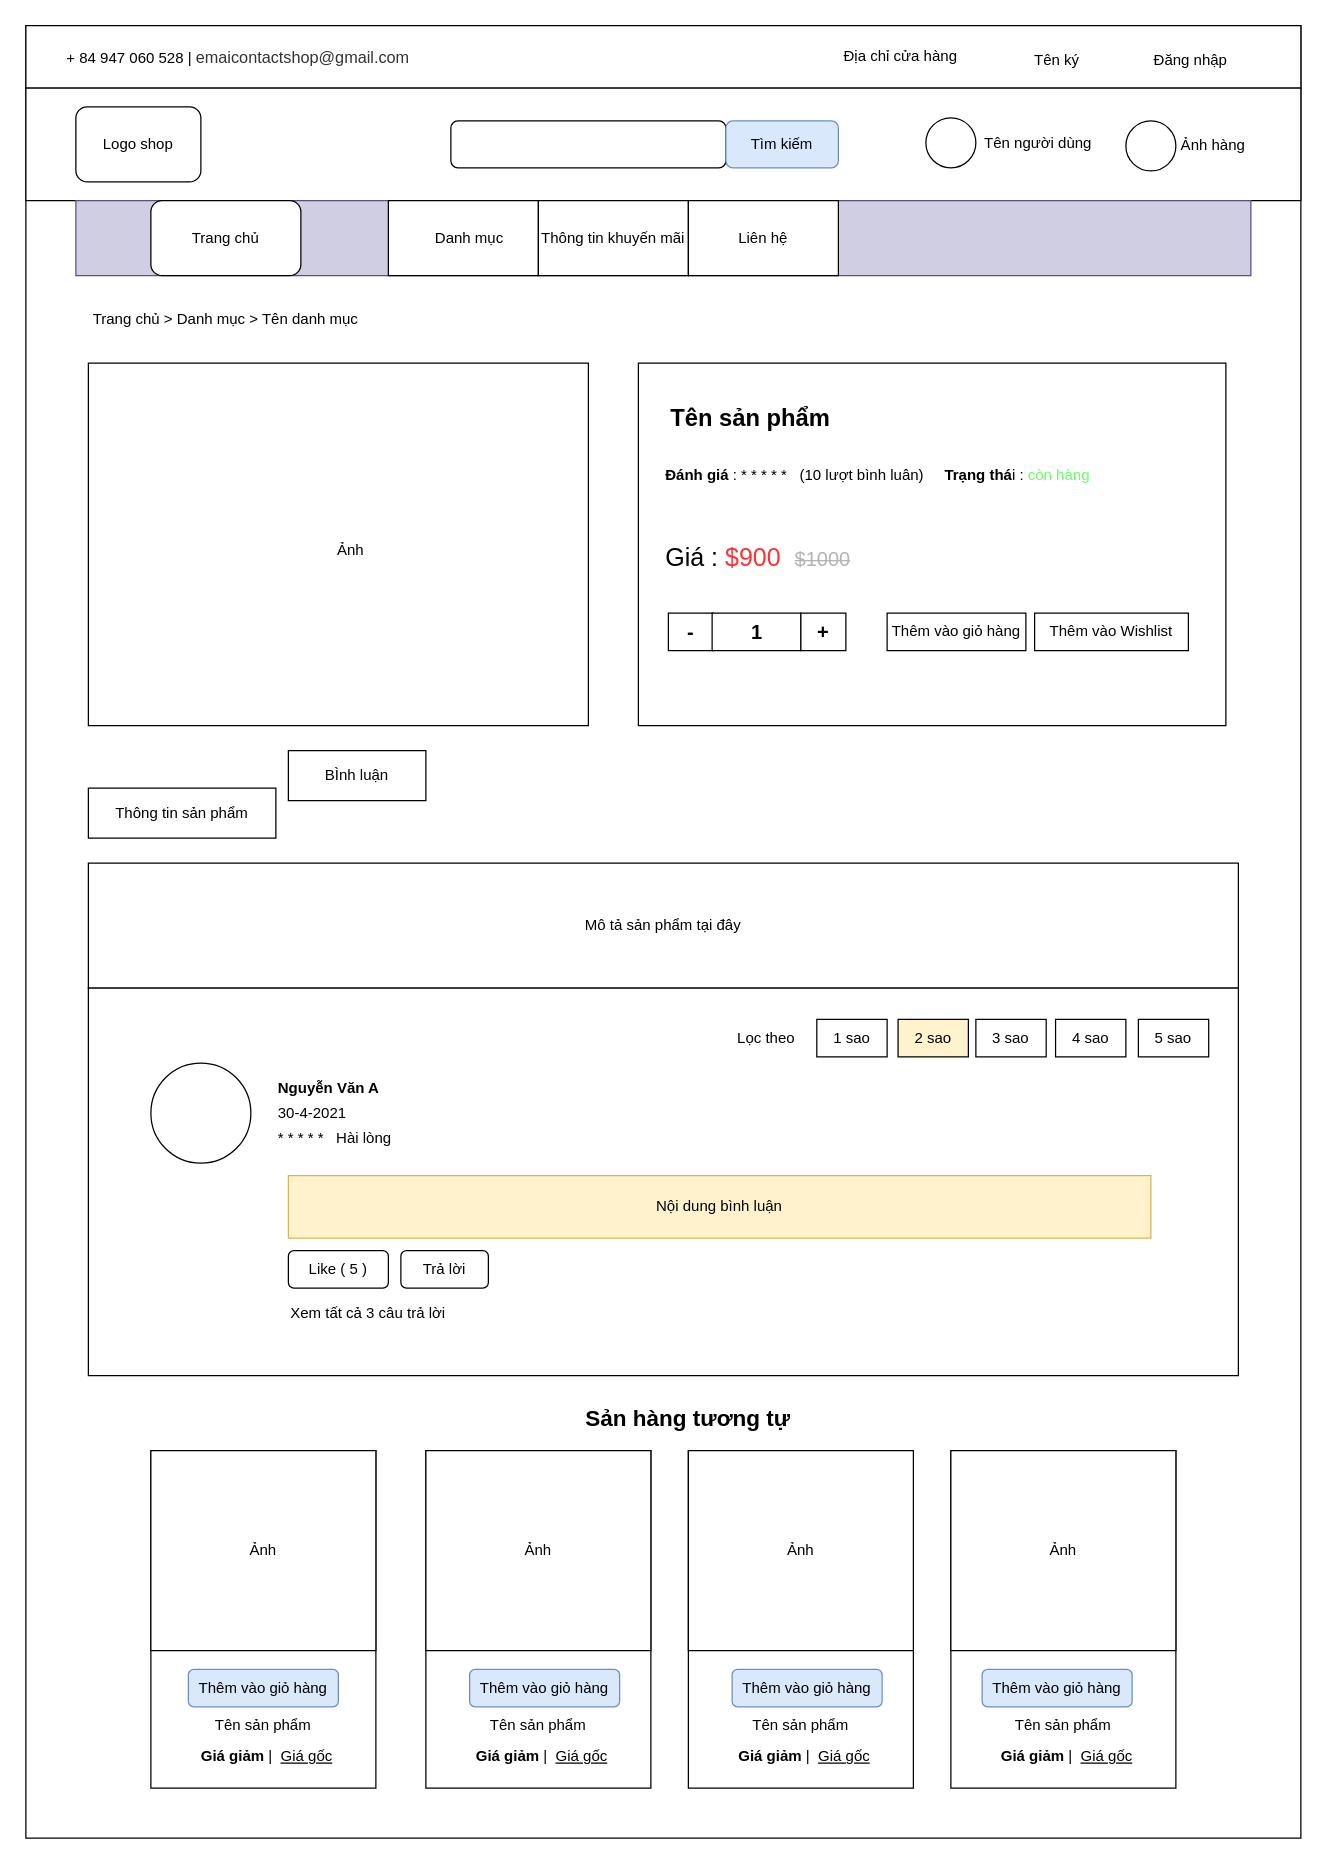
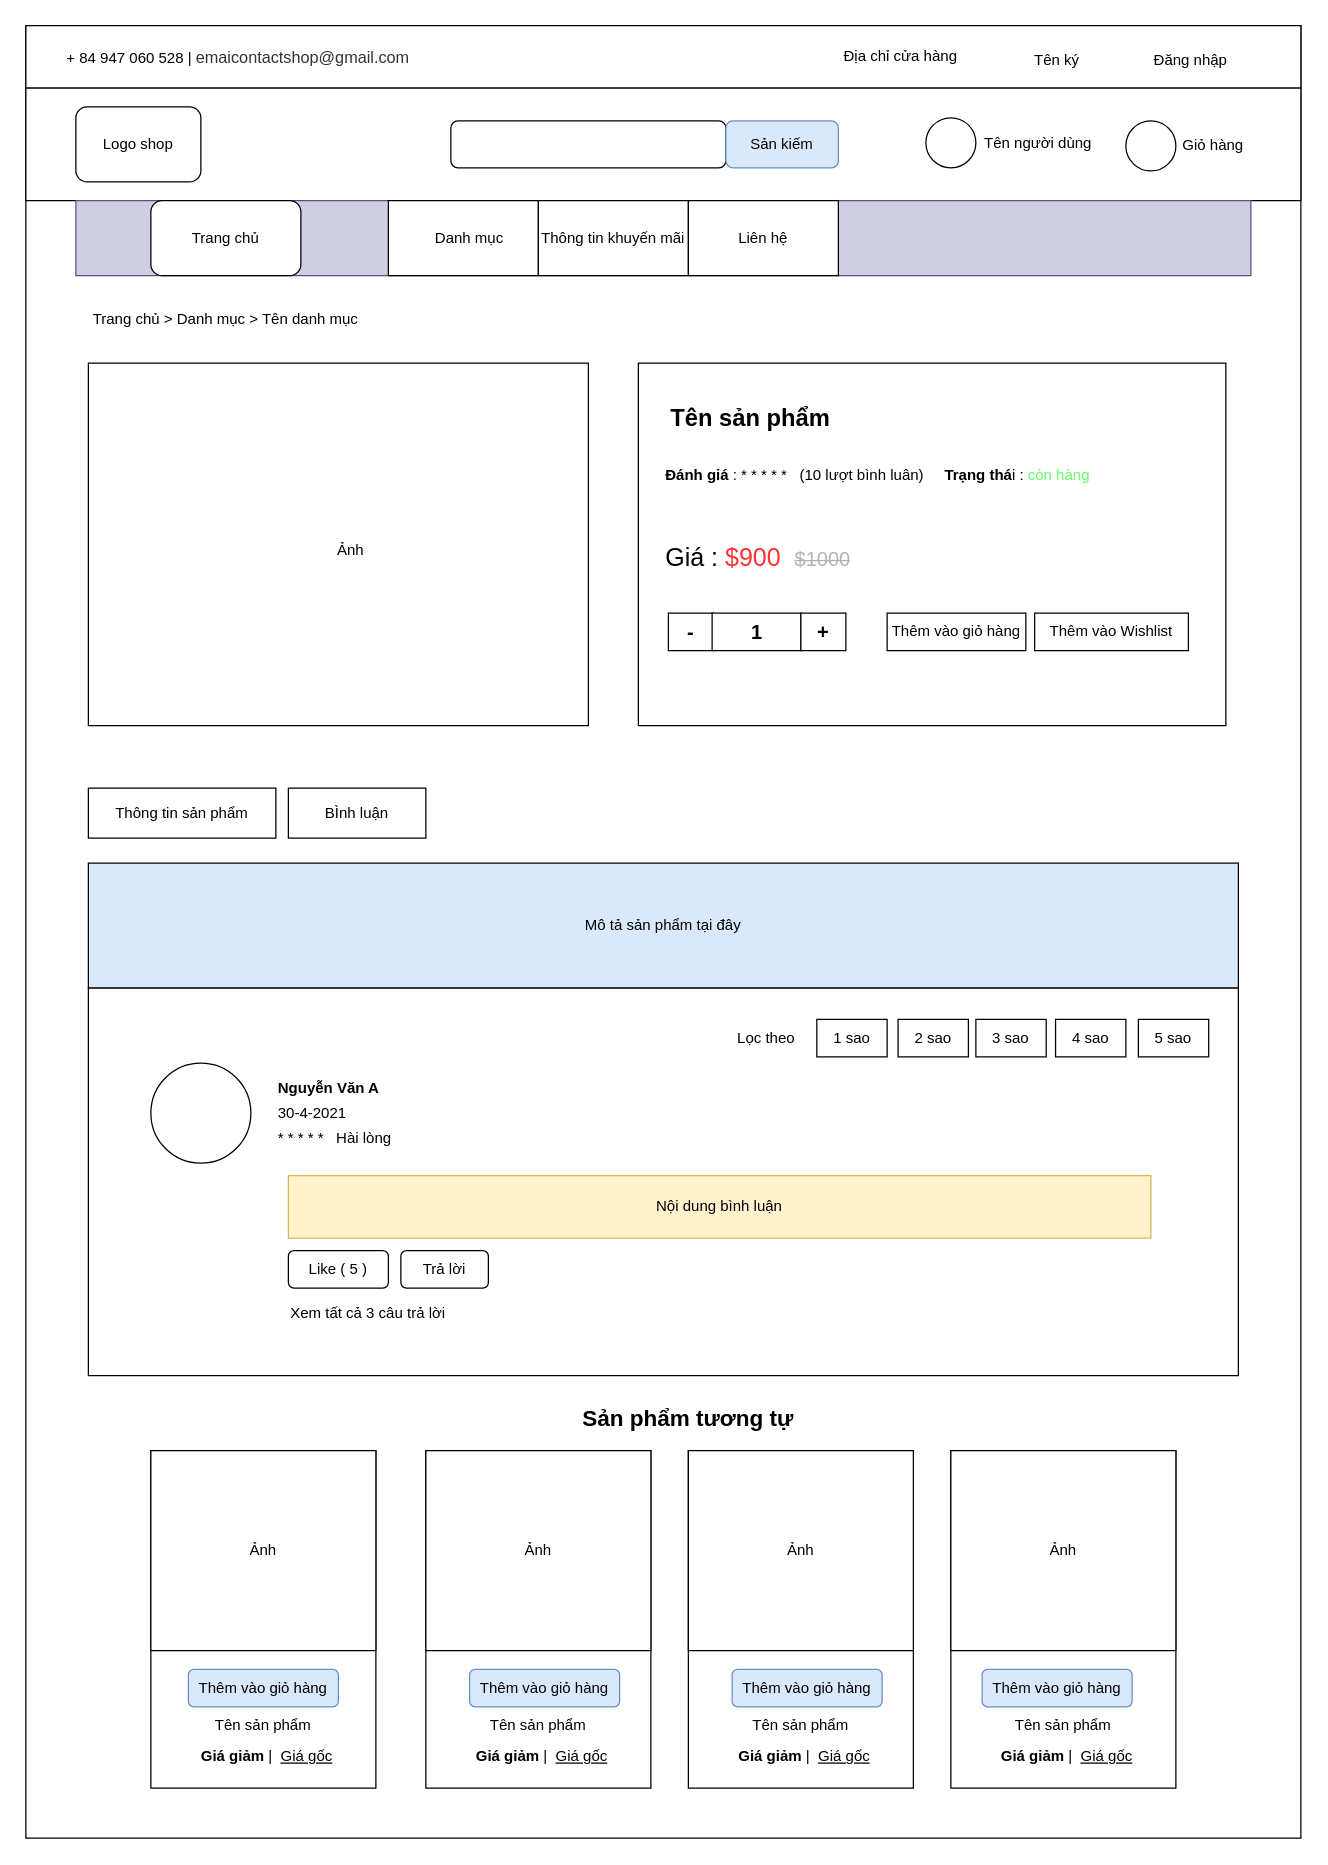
- <mxCell id="17" value="Tìm kiếm" style="text;html=1;strokeColor=none;fillColor=none;align=center;verticalAlign=middle;whiteSpace=wrap;rounded=0;" vertex="1" parent="1"><mxGeometry x="590" y="105" width="70" height="20" as="geometry" /></mxCell>
+ <mxCell id="17" value="Sản kiếm" style="text;html=1;strokeColor=none;fillColor=none;align=center;verticalAlign=middle;whiteSpace=wrap;rounded=0;" vertex="1" parent="1"><mxGeometry x="590" y="105" width="70" height="20" as="geometry" /></mxCell>
- <mxCell id="16" value="Ảnh hàng" style="text;html=1;strokeColor=none;fillColor=none;align=center;verticalAlign=middle;whiteSpace=wrap;rounded=0;shadow=0;glass=0;" vertex="1" parent="1"><mxGeometry x="940" y="106.25" width="60" height="20" as="geometry" /></mxCell>
+ <mxCell id="16" value="Giỏ hàng" style="text;html=1;strokeColor=none;fillColor=none;align=center;verticalAlign=middle;whiteSpace=wrap;rounded=0;shadow=0;glass=0;" vertex="1" parent="1"><mxGeometry x="940" y="106.25" width="60" height="20" as="geometry" /></mxCell>
- <mxCell id="43" value="BÌnh luận" style="rounded=0;whiteSpace=wrap;html=1;" vertex="1" parent="1"><mxGeometry x="230" y="600" width="110" height="40" as="geometry" /></mxCell>
+ <mxCell id="43" value="BÌnh luận" style="rounded=0;whiteSpace=wrap;html=1;" vertex="1" parent="1"><mxGeometry x="230" y="630" width="110" height="40" as="geometry" /></mxCell>
- <mxCell id="44" value="Mô tả sản phẩm tại đây" style="rounded=0;whiteSpace=wrap;html=1;" vertex="1" parent="1"><mxGeometry x="70" y="690" width="920" height="100" as="geometry" /></mxCell>
+ <mxCell id="44" value="Mô tả sản phẩm tại đây" style="rounded=0;whiteSpace=wrap;html=1;fillColor=#dae8fc;" vertex="1" parent="1"><mxGeometry x="70" y="690" width="920" height="100" as="geometry" /></mxCell>
- <mxCell id="48" value="2 sao" style="rounded=0;whiteSpace=wrap;html=1;fillColor=#fff2cc;" vertex="1" parent="1"><mxGeometry x="717.75" y="815" width="56.25" height="30" as="geometry" /></mxCell>
+ <mxCell id="48" value="2 sao" style="rounded=0;whiteSpace=wrap;html=1;" vertex="1" parent="1"><mxGeometry x="717.75" y="815" width="56.25" height="30" as="geometry" /></mxCell>
- <mxCell id="60" value="&lt;font style=&quot;font-size: 18px&quot;&gt;&lt;b&gt;Sản hàng tương tự&lt;/b&gt;&lt;/font&gt;" style="text;html=1;strokeColor=none;fillColor=none;align=center;verticalAlign=middle;whiteSpace=wrap;rounded=0;" vertex="1" parent="1"><mxGeometry x="460" y="1120" width="180" height="30" as="geometry" /></mxCell>
+ <mxCell id="60" value="&lt;font style=&quot;font-size: 18px&quot;&gt;&lt;b&gt;Sản phẩm tương tự&lt;/b&gt;&lt;/font&gt;" style="text;html=1;strokeColor=none;fillColor=none;align=center;verticalAlign=middle;whiteSpace=wrap;rounded=0;" vertex="1" parent="1"><mxGeometry x="460" y="1120" width="180" height="30" as="geometry" /></mxCell>
